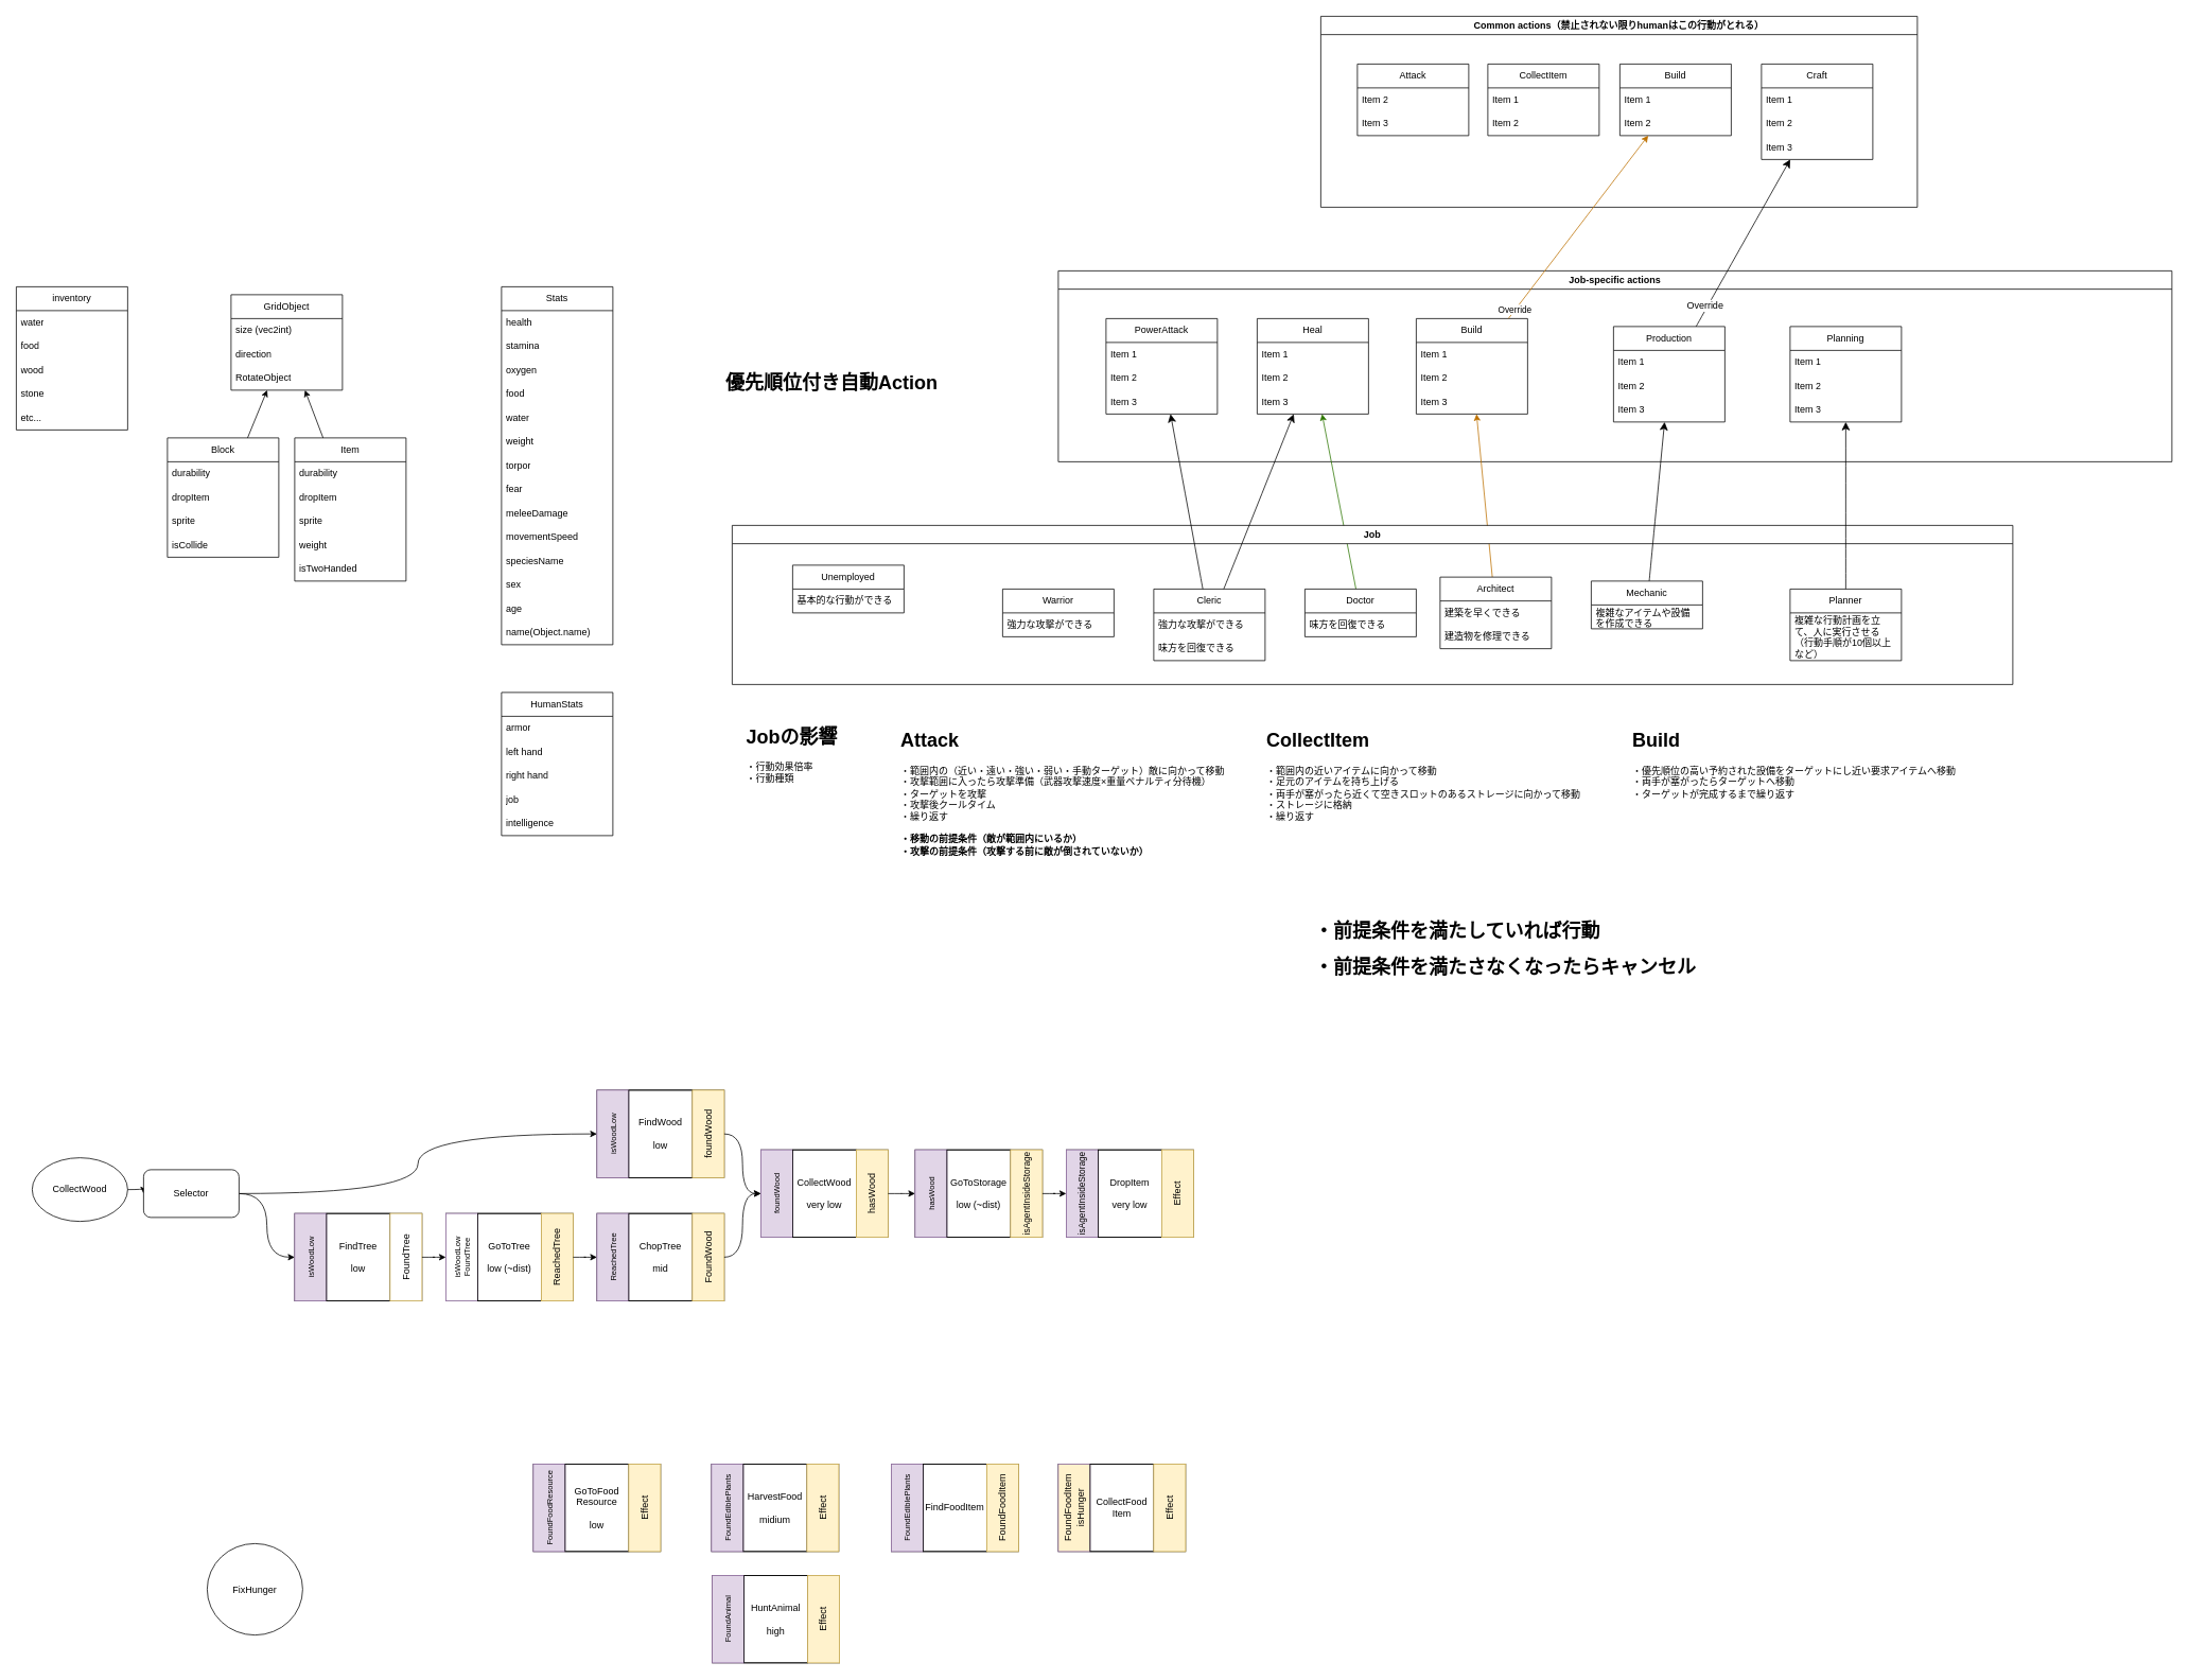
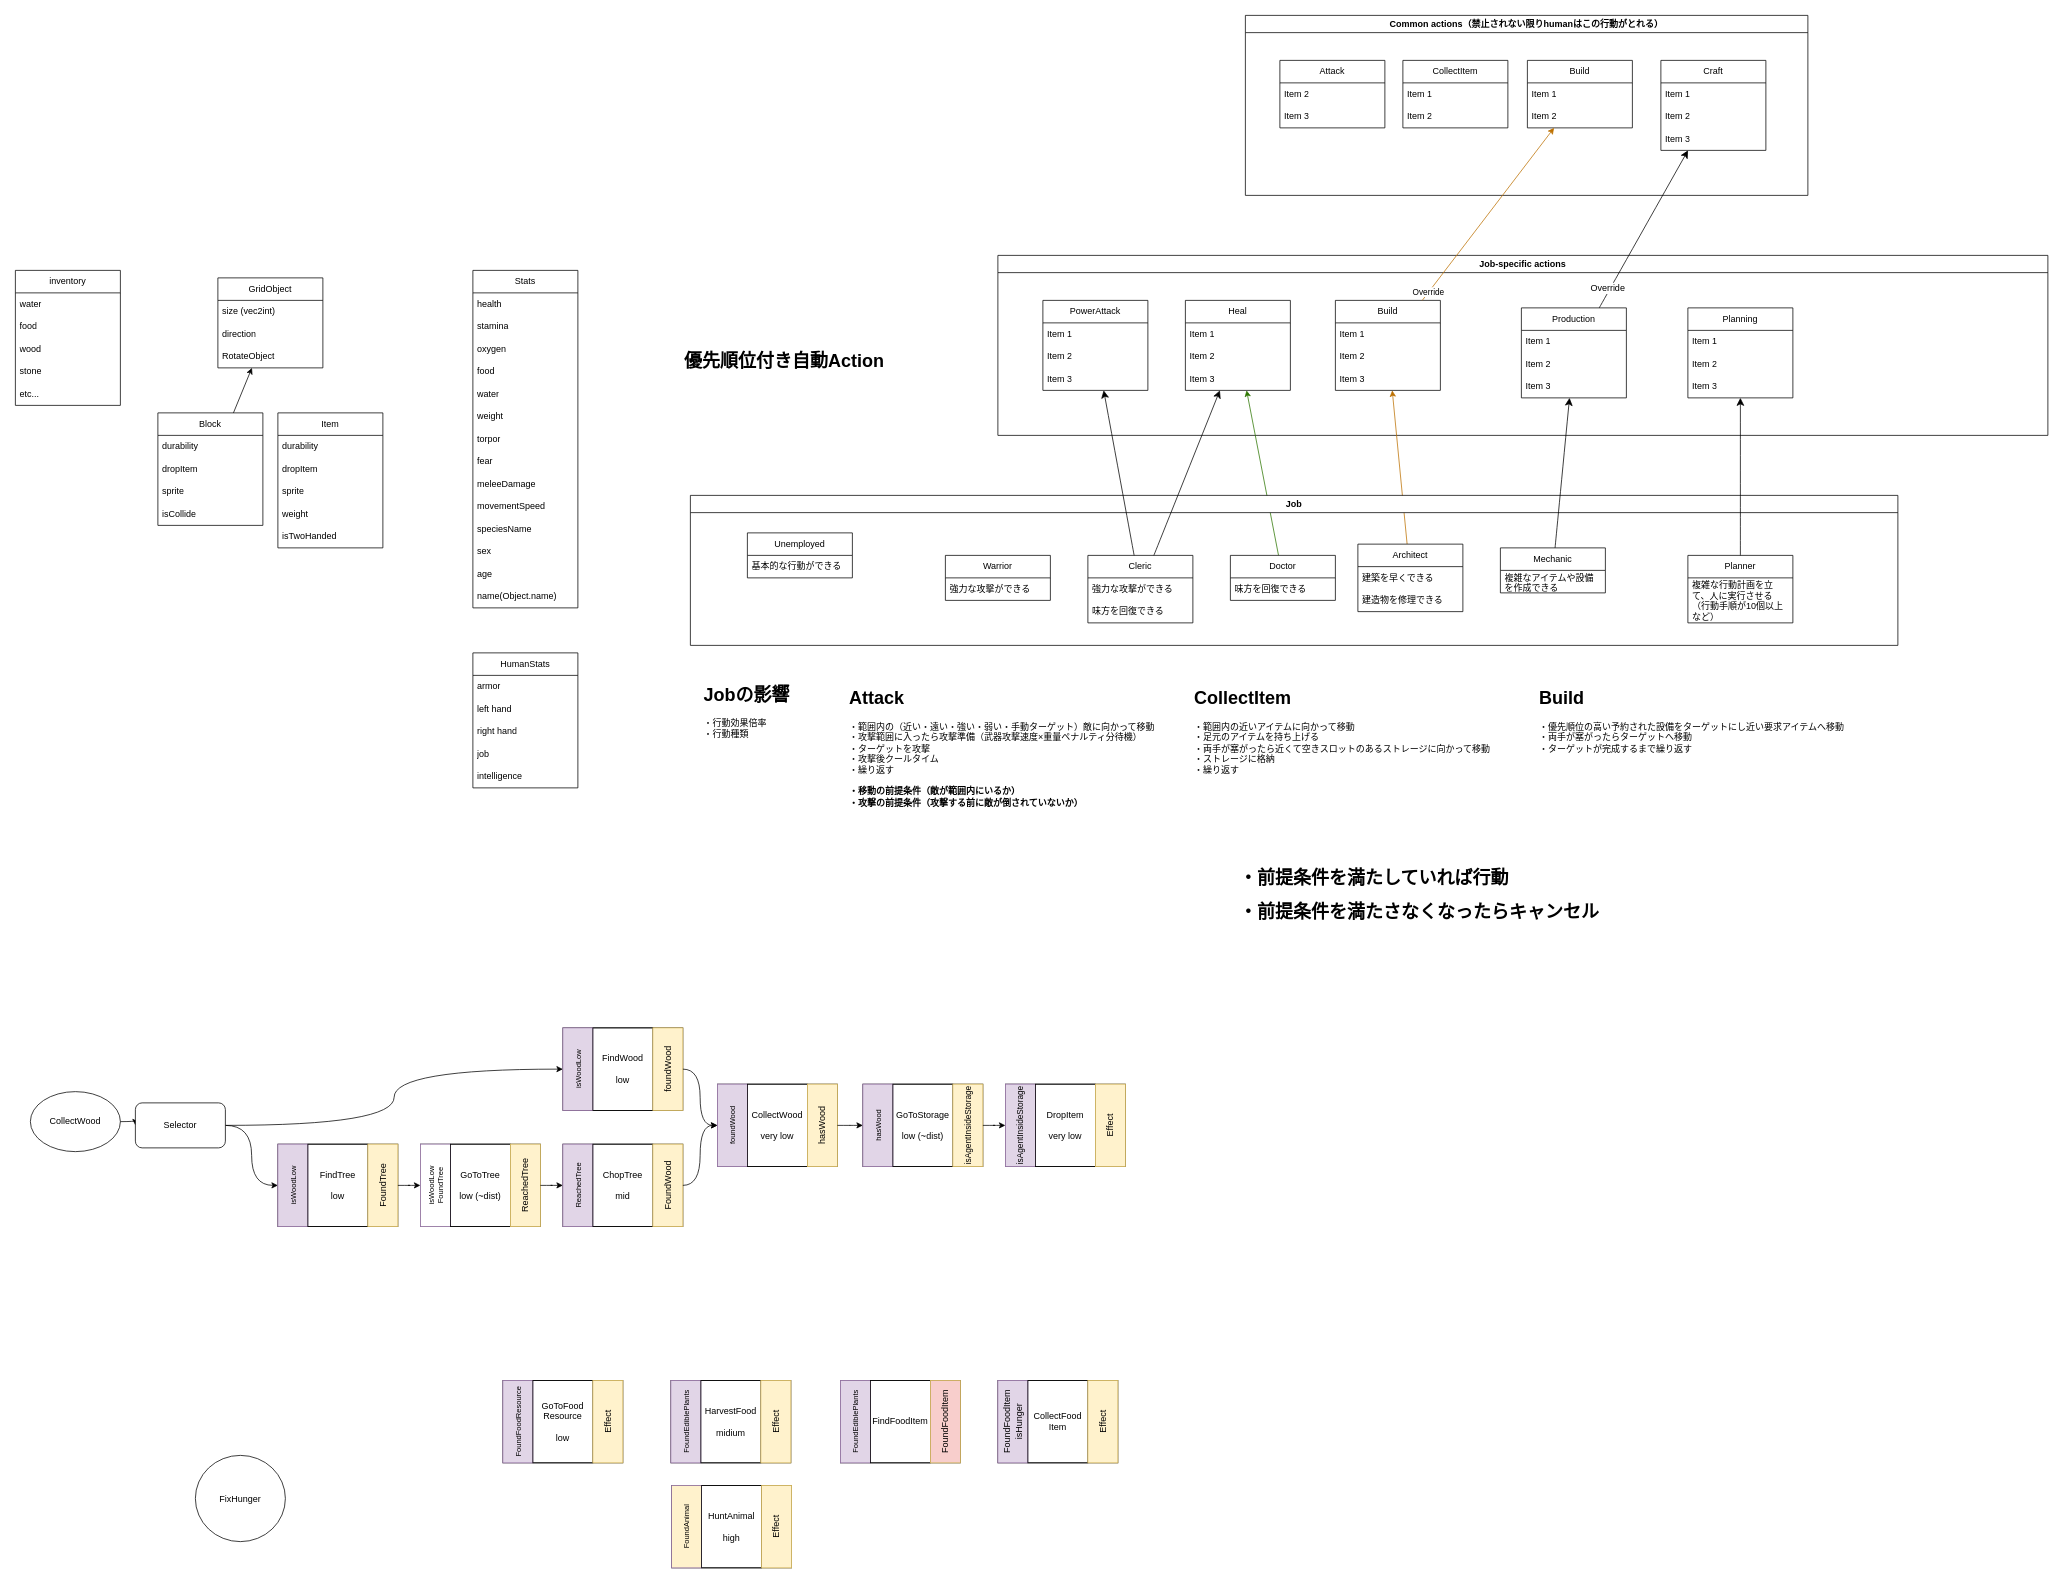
- <mxCell id="35" style="edgeStyle=none;rounded=0;orthogonalLoop=1;jettySize=auto;html=1;" parent="1" source="36" target="42" edge="1"><mxGeometry relative="1" as="geometry" /></mxCell>
- <mxCell id="170" value="FoundTree" style="connectable=0;recursiveResize=0;strokeColor=#d6b656;fillColor=#ffffff;align=center;whiteSpace=wrap;html=1;horizontal=0;verticalAlign=middle;fontFamily=Helvetica;fontSize=12;fontColor=default;" vertex="1" parent="167"><mxGeometry x="120" width="40" height="110" as="geometry"><mxRectangle width="40" height="110" as="alternateBounds" /></mxGeometry></mxCell>
+ <mxCell id="170" value="FoundTree" style="connectable=0;recursiveResize=0;strokeColor=#d6b656;fillColor=#fff2cc;align=center;whiteSpace=wrap;html=1;horizontal=0;verticalAlign=middle;fontFamily=Helvetica;fontSize=12;fontColor=default;" vertex="1" parent="167"><mxGeometry x="120" width="40" height="110" as="geometry"><mxRectangle width="40" height="110" as="alternateBounds" /></mxGeometry></mxCell>
- <mxCell id="140" value="FoundFoodItem" style="connectable=0;recursiveResize=0;strokeColor=#d6b656;fillColor=#fff2cc;align=center;whiteSpace=wrap;html=1;horizontal=0;verticalAlign=middle;fontFamily=Helvetica;fontSize=12;fontColor=default;" vertex="1" parent="137"><mxGeometry x="120" width="40" height="110" as="geometry"><mxRectangle width="40" height="110" as="alternateBounds" /></mxGeometry></mxCell>
+ <mxCell id="140" value="FoundFoodItem" style="connectable=0;recursiveResize=0;strokeColor=#d6b656;fillColor=#f8cecc;align=center;whiteSpace=wrap;html=1;horizontal=0;verticalAlign=middle;fontFamily=Helvetica;fontSize=12;fontColor=default;" vertex="1" parent="137"><mxGeometry x="120" width="40" height="110" as="geometry"><mxRectangle width="40" height="110" as="alternateBounds" /></mxGeometry></mxCell>
- <mxCell id="143" value="&lt;span style=&quot;font-size: 12px;&quot;&gt;FoundFoodItem&lt;/span&gt;&lt;div&gt;&lt;span style=&quot;font-size: 12px;&quot;&gt;isHunger&lt;/span&gt;&lt;/div&gt;" style="connectable=0;recursiveResize=0;strokeColor=#9673a6;fillColor=#fff2cc;align=center;whiteSpace=wrap;html=1;horizontal=0;fontSize=10;" vertex="1" parent="142"><mxGeometry width="40" height="110" as="geometry"><mxRectangle width="40" height="110" as="alternateBounds" /></mxGeometry></mxCell>
+ <mxCell id="143" value="&lt;span style=&quot;font-size: 12px;&quot;&gt;FoundFoodItem&lt;/span&gt;&lt;div&gt;&lt;span style=&quot;font-size: 12px;&quot;&gt;isHunger&lt;/span&gt;&lt;/div&gt;" style="connectable=0;recursiveResize=0;strokeColor=#9673a6;fillColor=#e1d5e7;align=center;whiteSpace=wrap;html=1;horizontal=0;fontSize=10;" vertex="1" parent="142"><mxGeometry width="40" height="110" as="geometry"><mxRectangle width="40" height="110" as="alternateBounds" /></mxGeometry></mxCell>
- <mxCell id="127" value="FoundAnimal" style="connectable=0;recursiveResize=0;strokeColor=#9673a6;fillColor=#e1d5e7;align=center;whiteSpace=wrap;html=1;horizontal=0;fontSize=10;" vertex="1" parent="126"><mxGeometry width="40" height="110" as="geometry"><mxRectangle width="40" height="110" as="alternateBounds" /></mxGeometry></mxCell>
+ <mxCell id="127" value="FoundAnimal" style="connectable=0;recursiveResize=0;strokeColor=#9673a6;fillColor=#fff2cc;align=center;whiteSpace=wrap;html=1;horizontal=0;fontSize=10;" vertex="1" parent="126"><mxGeometry width="40" height="110" as="geometry"><mxRectangle width="40" height="110" as="alternateBounds" /></mxGeometry></mxCell>
